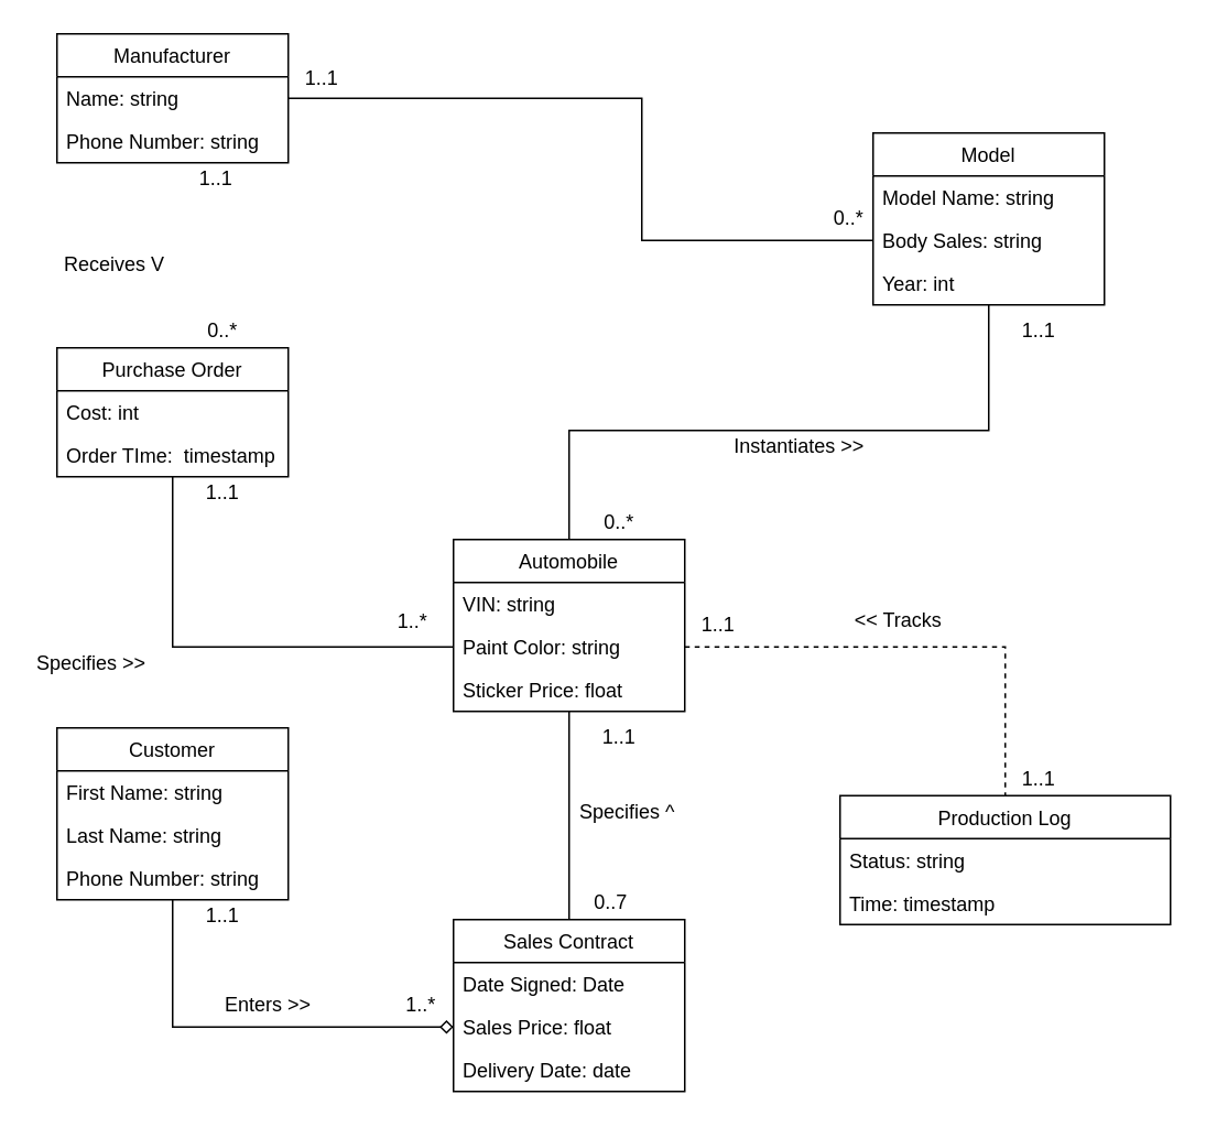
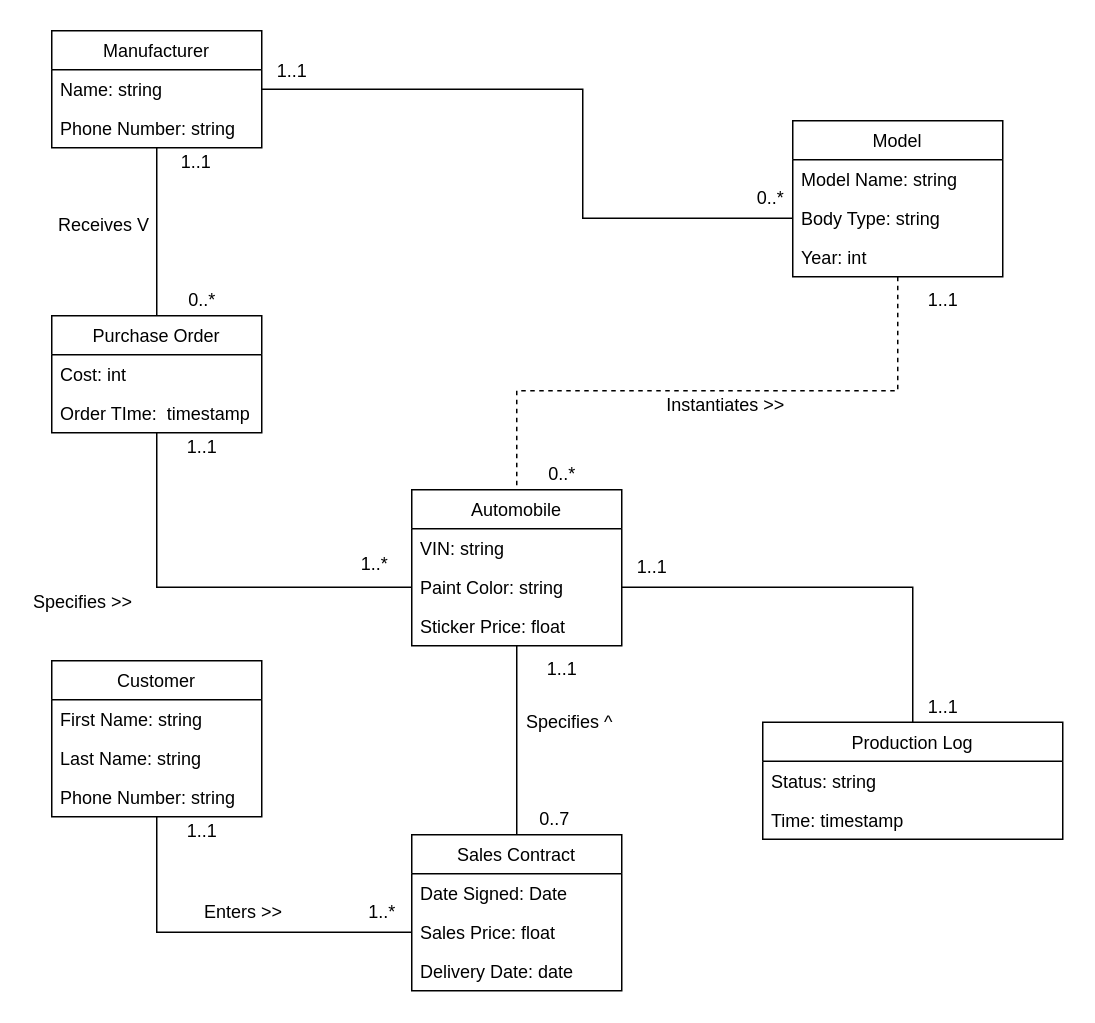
- <mxCell id="5" value="Body Sales: string" style="text;strokeColor=none;fillColor=none;align=left;verticalAlign=top;spacingLeft=4;spacingRight=4;overflow=hidden;rotatable=0;points=[[0,0.5],[1,0.5]];portConstraint=eastwest;" parent="3" vertex="1"><mxGeometry y="52" width="140" height="26" as="geometry" /></mxCell>
+ <mxCell id="5" value="Body Type: string" style="text;strokeColor=none;fillColor=none;align=left;verticalAlign=top;spacingLeft=4;spacingRight=4;overflow=hidden;rotatable=0;points=[[0,0.5],[1,0.5]];portConstraint=eastwest;" parent="3" vertex="1"><mxGeometry y="52" width="140" height="26" as="geometry" /></mxCell>
+ <mxCell id="14" style="edgeStyle=orthogonalEdgeStyle;rounded=0;orthogonalLoop=1;jettySize=auto;html=1;entryX=0.5;entryY=0;entryDx=0;entryDy=0;endArrow=none;endFill=0;" parent="1" source="15" target="19" edge="1"><mxGeometry relative="1" as="geometry" /></mxCell>
- <mxCell id="39" value="Receives V" style="text;strokeColor=none;fillColor=none;html=1;align=center;verticalAlign=middle;whiteSpace=wrap;rounded=0;hachureGap=4;" parent="1" vertex="1"><mxGeometry x="34" y="150" width="70" height="20" as="geometry" /></mxCell>
+ <mxCell id="39" value="Receives V" style="text;strokeColor=none;fillColor=none;html=1;align=center;verticalAlign=middle;whiteSpace=wrap;rounded=0;hachureGap=4;" parent="1" vertex="1"><mxGeometry x="34" y="140" width="70" height="20" as="geometry" /></mxCell>
- <mxCell id="2" style="rounded=0;orthogonalLoop=1;jettySize=auto;html=1;entryX=0.5;entryY=0;entryDx=0;entryDy=0;verticalAlign=middle;endArrow=none;endFill=0;edgeStyle=orthogonalEdgeStyle;" parent="1" source="3" target="8" edge="1"><mxGeometry relative="1" as="geometry"><Array as="points"><mxPoint x="598" y="260" /><mxPoint x="344" y="260" /></Array></mxGeometry></mxCell>
+ <mxCell id="2" style="rounded=0;orthogonalLoop=1;jettySize=auto;html=1;entryX=0.5;entryY=0;entryDx=0;entryDy=0;verticalAlign=middle;endArrow=none;endFill=0;edgeStyle=orthogonalEdgeStyle;dashed=1;" parent="1" source="3" target="8" edge="1"><mxGeometry relative="1" as="geometry"><Array as="points"><mxPoint x="598" y="260" /><mxPoint x="344" y="260" /></Array></mxGeometry></mxCell>
- <mxCell id="50" value="&amp;lt;&amp;lt; Tracks" style="text;html=1;resizable=0;autosize=1;align=center;verticalAlign=middle;points=[];fillColor=none;strokeColor=none;rounded=0;" parent="1" vertex="1"><mxGeometry x="508" y="365" width="70" height="20" as="geometry" /></mxCell>
- <mxCell id="47" style="edgeStyle=orthogonalEdgeStyle;rounded=0;orthogonalLoop=1;jettySize=auto;html=1;exitX=1;exitY=0.5;exitDx=0;exitDy=0;entryX=0.5;entryY=0;entryDx=0;entryDy=0;endArrow=none;endFill=0;dashed=1;" parent="1" source="10" target="44" edge="1"><mxGeometry relative="1" as="geometry" /></mxCell>
+ <mxCell id="47" style="edgeStyle=orthogonalEdgeStyle;rounded=0;orthogonalLoop=1;jettySize=auto;html=1;exitX=1;exitY=0.5;exitDx=0;exitDy=0;entryX=0.5;entryY=0;entryDx=0;entryDy=0;endArrow=none;endFill=0;" parent="1" source="10" target="44" edge="1"><mxGeometry relative="1" as="geometry" /></mxCell>
- <mxCell id="43" value="Specifies ^" style="text;html=1;resizable=0;autosize=1;align=center;verticalAlign=middle;points=[];fillColor=none;strokeColor=none;rounded=0;" parent="1" vertex="1"><mxGeometry x="344" y="481" width="70" height="20" as="geometry" /></mxCell>
+ <mxCell id="43" value="Specifies ^" style="text;html=1;resizable=0;autosize=1;align=center;verticalAlign=middle;points=[];fillColor=none;strokeColor=none;rounded=0;" parent="1" vertex="1"><mxGeometry x="344" y="471" width="70" height="20" as="geometry" /></mxCell>
- <mxCell id="30" style="edgeStyle=none;rounded=0;orthogonalLoop=1;jettySize=auto;html=1;entryX=0;entryY=0.5;entryDx=0;entryDy=0;endArrow=diamond;endFill=0;" parent="1" source="31" target="28" edge="1"><mxGeometry relative="1" as="geometry"><Array as="points"><mxPoint x="104" y="621" /></Array></mxGeometry></mxCell>
+ <mxCell id="30" style="edgeStyle=none;rounded=0;orthogonalLoop=1;jettySize=auto;html=1;entryX=0;entryY=0.5;entryDx=0;entryDy=0;endArrow=none;endFill=0;" parent="1" source="31" target="28" edge="1"><mxGeometry relative="1" as="geometry"><Array as="points"><mxPoint x="104" y="621" /></Array></mxGeometry></mxCell>
